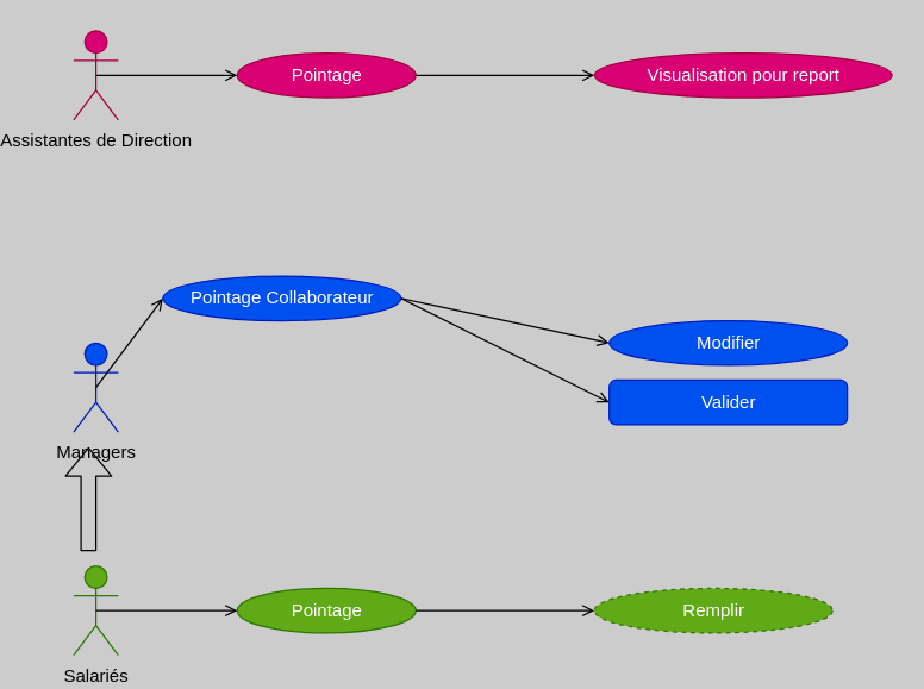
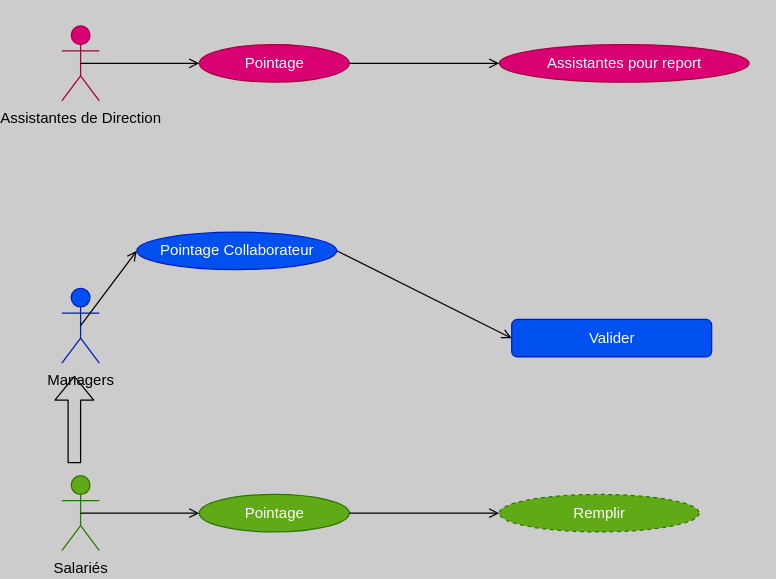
- <mxCell id="18" value="Visualisation pour report" style="ellipse;html=1;fillColor=#d80073;fontColor=#ffffff;strokeColor=#A50040;" vertex="1" parent="1"><mxGeometry x="370" y="35" width="200" height="30" as="geometry" /></mxCell>
+ <mxCell id="18" value="Assistantes pour report" style="ellipse;html=1;fillColor=#d80073;fontColor=#ffffff;strokeColor=#A50040;" vertex="1" parent="1"><mxGeometry x="370" y="35" width="200" height="30" as="geometry" /></mxCell>
- <mxCell id="13" value="" style="endArrow=open;html=1;rounded=0;align=center;verticalAlign=top;endFill=0;labelBackgroundColor=none;endSize=6;exitX=1;exitY=0.5;exitDx=0;exitDy=0;entryX=0;entryY=0.5;entryDx=0;entryDy=0;strokeColor=#000000;" edge="1" parent="1" source="14" target="12"><mxGeometry relative="1" as="geometry"><mxPoint x="260" y="420" as="sourcePoint" /><mxPoint x="380" y="365" as="targetPoint" /></mxGeometry></mxCell>
- <mxCell id="12" value="Modifier" style="ellipse;html=1;fillColor=#0050ef;fontColor=#ffffff;strokeColor=#001DBC;" vertex="1" parent="1"><mxGeometry x="380" y="215" width="160" height="30" as="geometry" /></mxCell>
